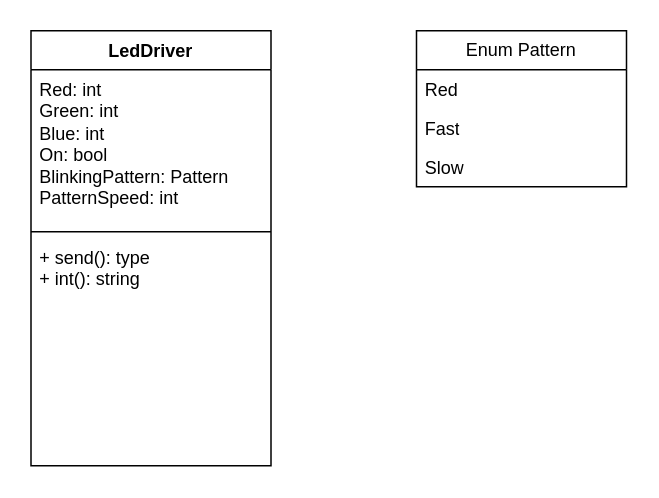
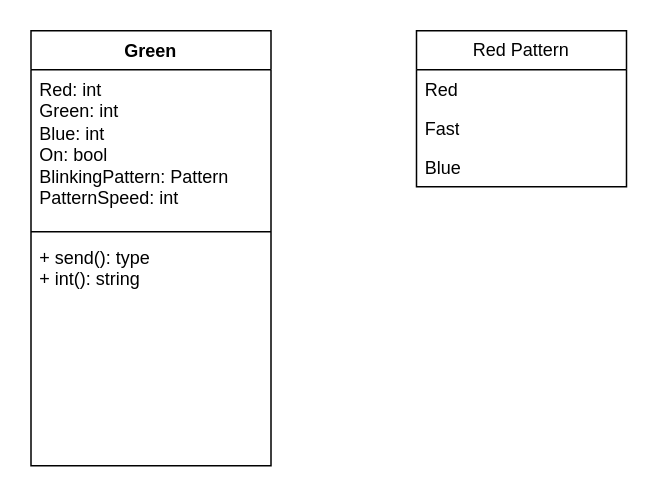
- <mxCell id="6" value="Enum Pattern" style="swimlane;fontStyle=0;childLayout=stackLayout;horizontal=1;startSize=26;fillColor=none;horizontalStack=0;resizeParent=1;resizeParentMax=0;resizeLast=0;collapsible=1;marginBottom=0;whiteSpace=wrap;html=1;" vertex="1" parent="1"><mxGeometry x="277" y="20" width="140" height="104" as="geometry" /></mxCell>
+ <mxCell id="6" value="Red Pattern" style="swimlane;fontStyle=0;childLayout=stackLayout;horizontal=1;startSize=26;fillColor=none;horizontalStack=0;resizeParent=1;resizeParentMax=0;resizeLast=0;collapsible=1;marginBottom=0;whiteSpace=wrap;html=1;" vertex="1" parent="1"><mxGeometry x="277" y="20" width="140" height="104" as="geometry" /></mxCell>
- <mxCell id="2" value="LedDriver" style="swimlane;fontStyle=1;align=center;verticalAlign=top;childLayout=stackLayout;horizontal=1;startSize=26;horizontalStack=0;resizeParent=1;resizeParentMax=0;resizeLast=0;collapsible=1;marginBottom=0;whiteSpace=wrap;html=1;" vertex="1" parent="1"><mxGeometry x="20" y="20" width="160" height="290" as="geometry" /></mxCell>
+ <mxCell id="2" value="Green" style="swimlane;fontStyle=1;align=center;verticalAlign=top;childLayout=stackLayout;horizontal=1;startSize=26;horizontalStack=0;resizeParent=1;resizeParentMax=0;resizeLast=0;collapsible=1;marginBottom=0;whiteSpace=wrap;html=1;" vertex="1" parent="1"><mxGeometry x="20" y="20" width="160" height="290" as="geometry" /></mxCell>
- <mxCell id="9" value="Slow" style="text;strokeColor=none;fillColor=none;align=left;verticalAlign=top;spacingLeft=4;spacingRight=4;overflow=hidden;rotatable=0;points=[[0,0.5],[1,0.5]];portConstraint=eastwest;whiteSpace=wrap;html=1;" vertex="1" parent="6"><mxGeometry y="78" width="140" height="26" as="geometry" /></mxCell>
+ <mxCell id="9" value="Blue" style="text;strokeColor=none;fillColor=none;align=left;verticalAlign=top;spacingLeft=4;spacingRight=4;overflow=hidden;rotatable=0;points=[[0,0.5],[1,0.5]];portConstraint=eastwest;whiteSpace=wrap;html=1;" vertex="1" parent="6"><mxGeometry y="78" width="140" height="26" as="geometry" /></mxCell>
